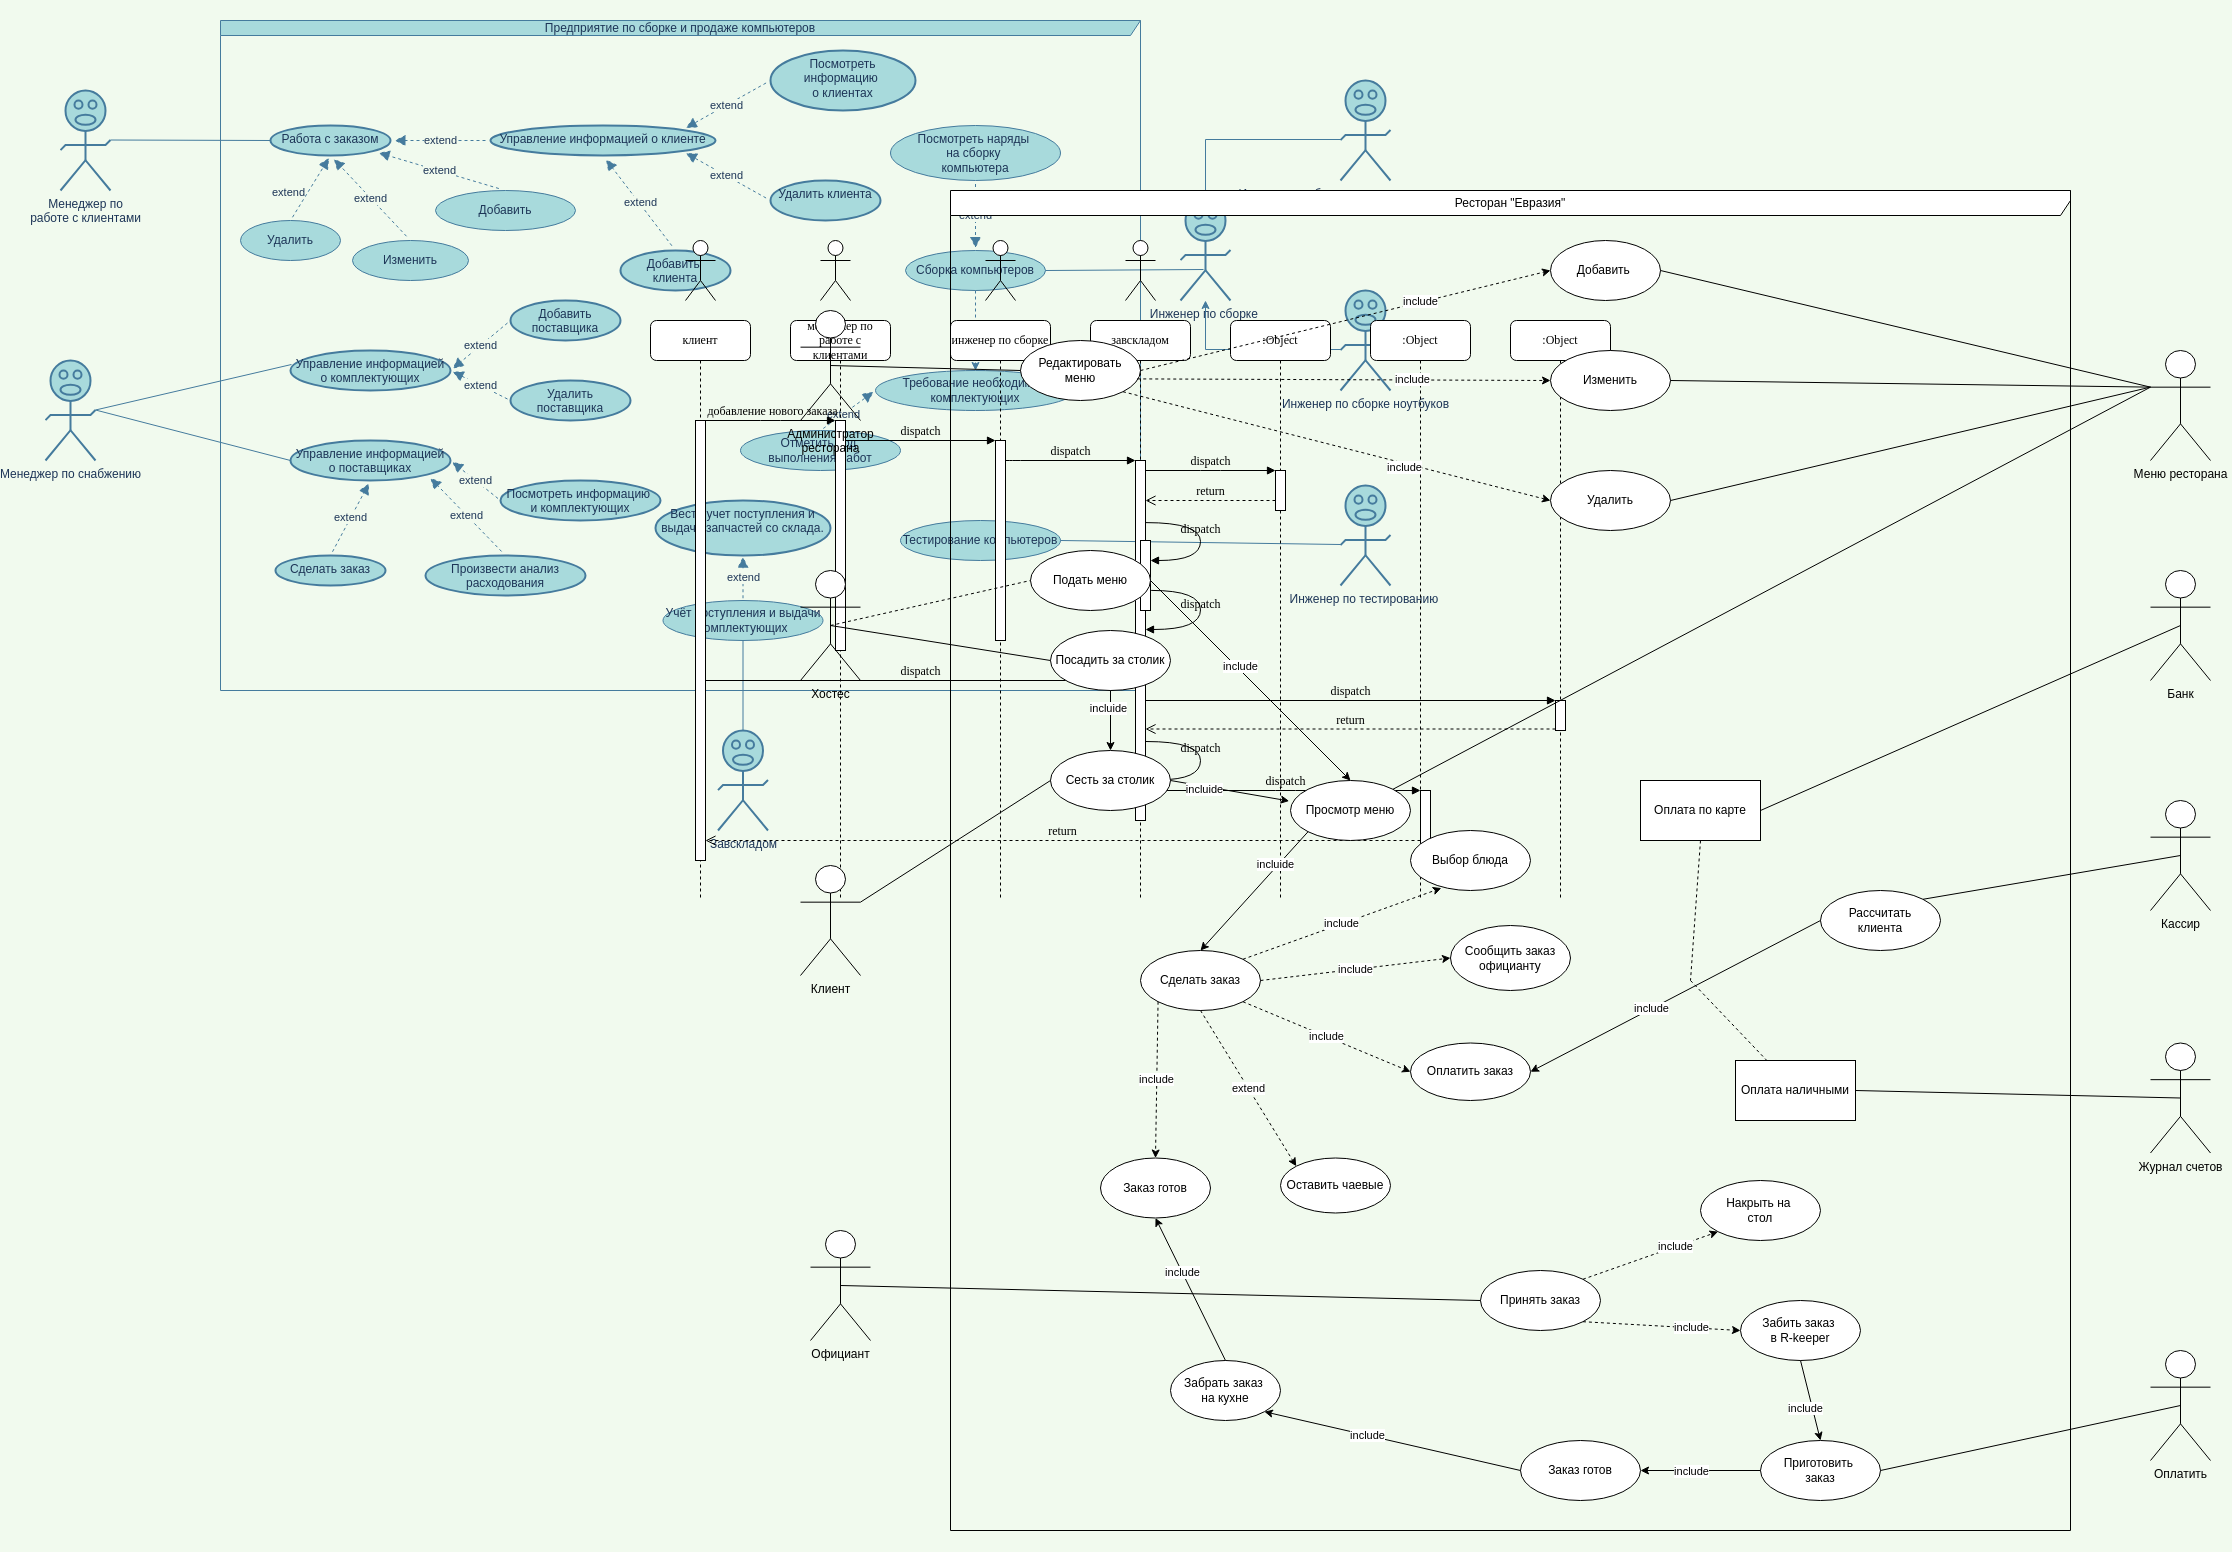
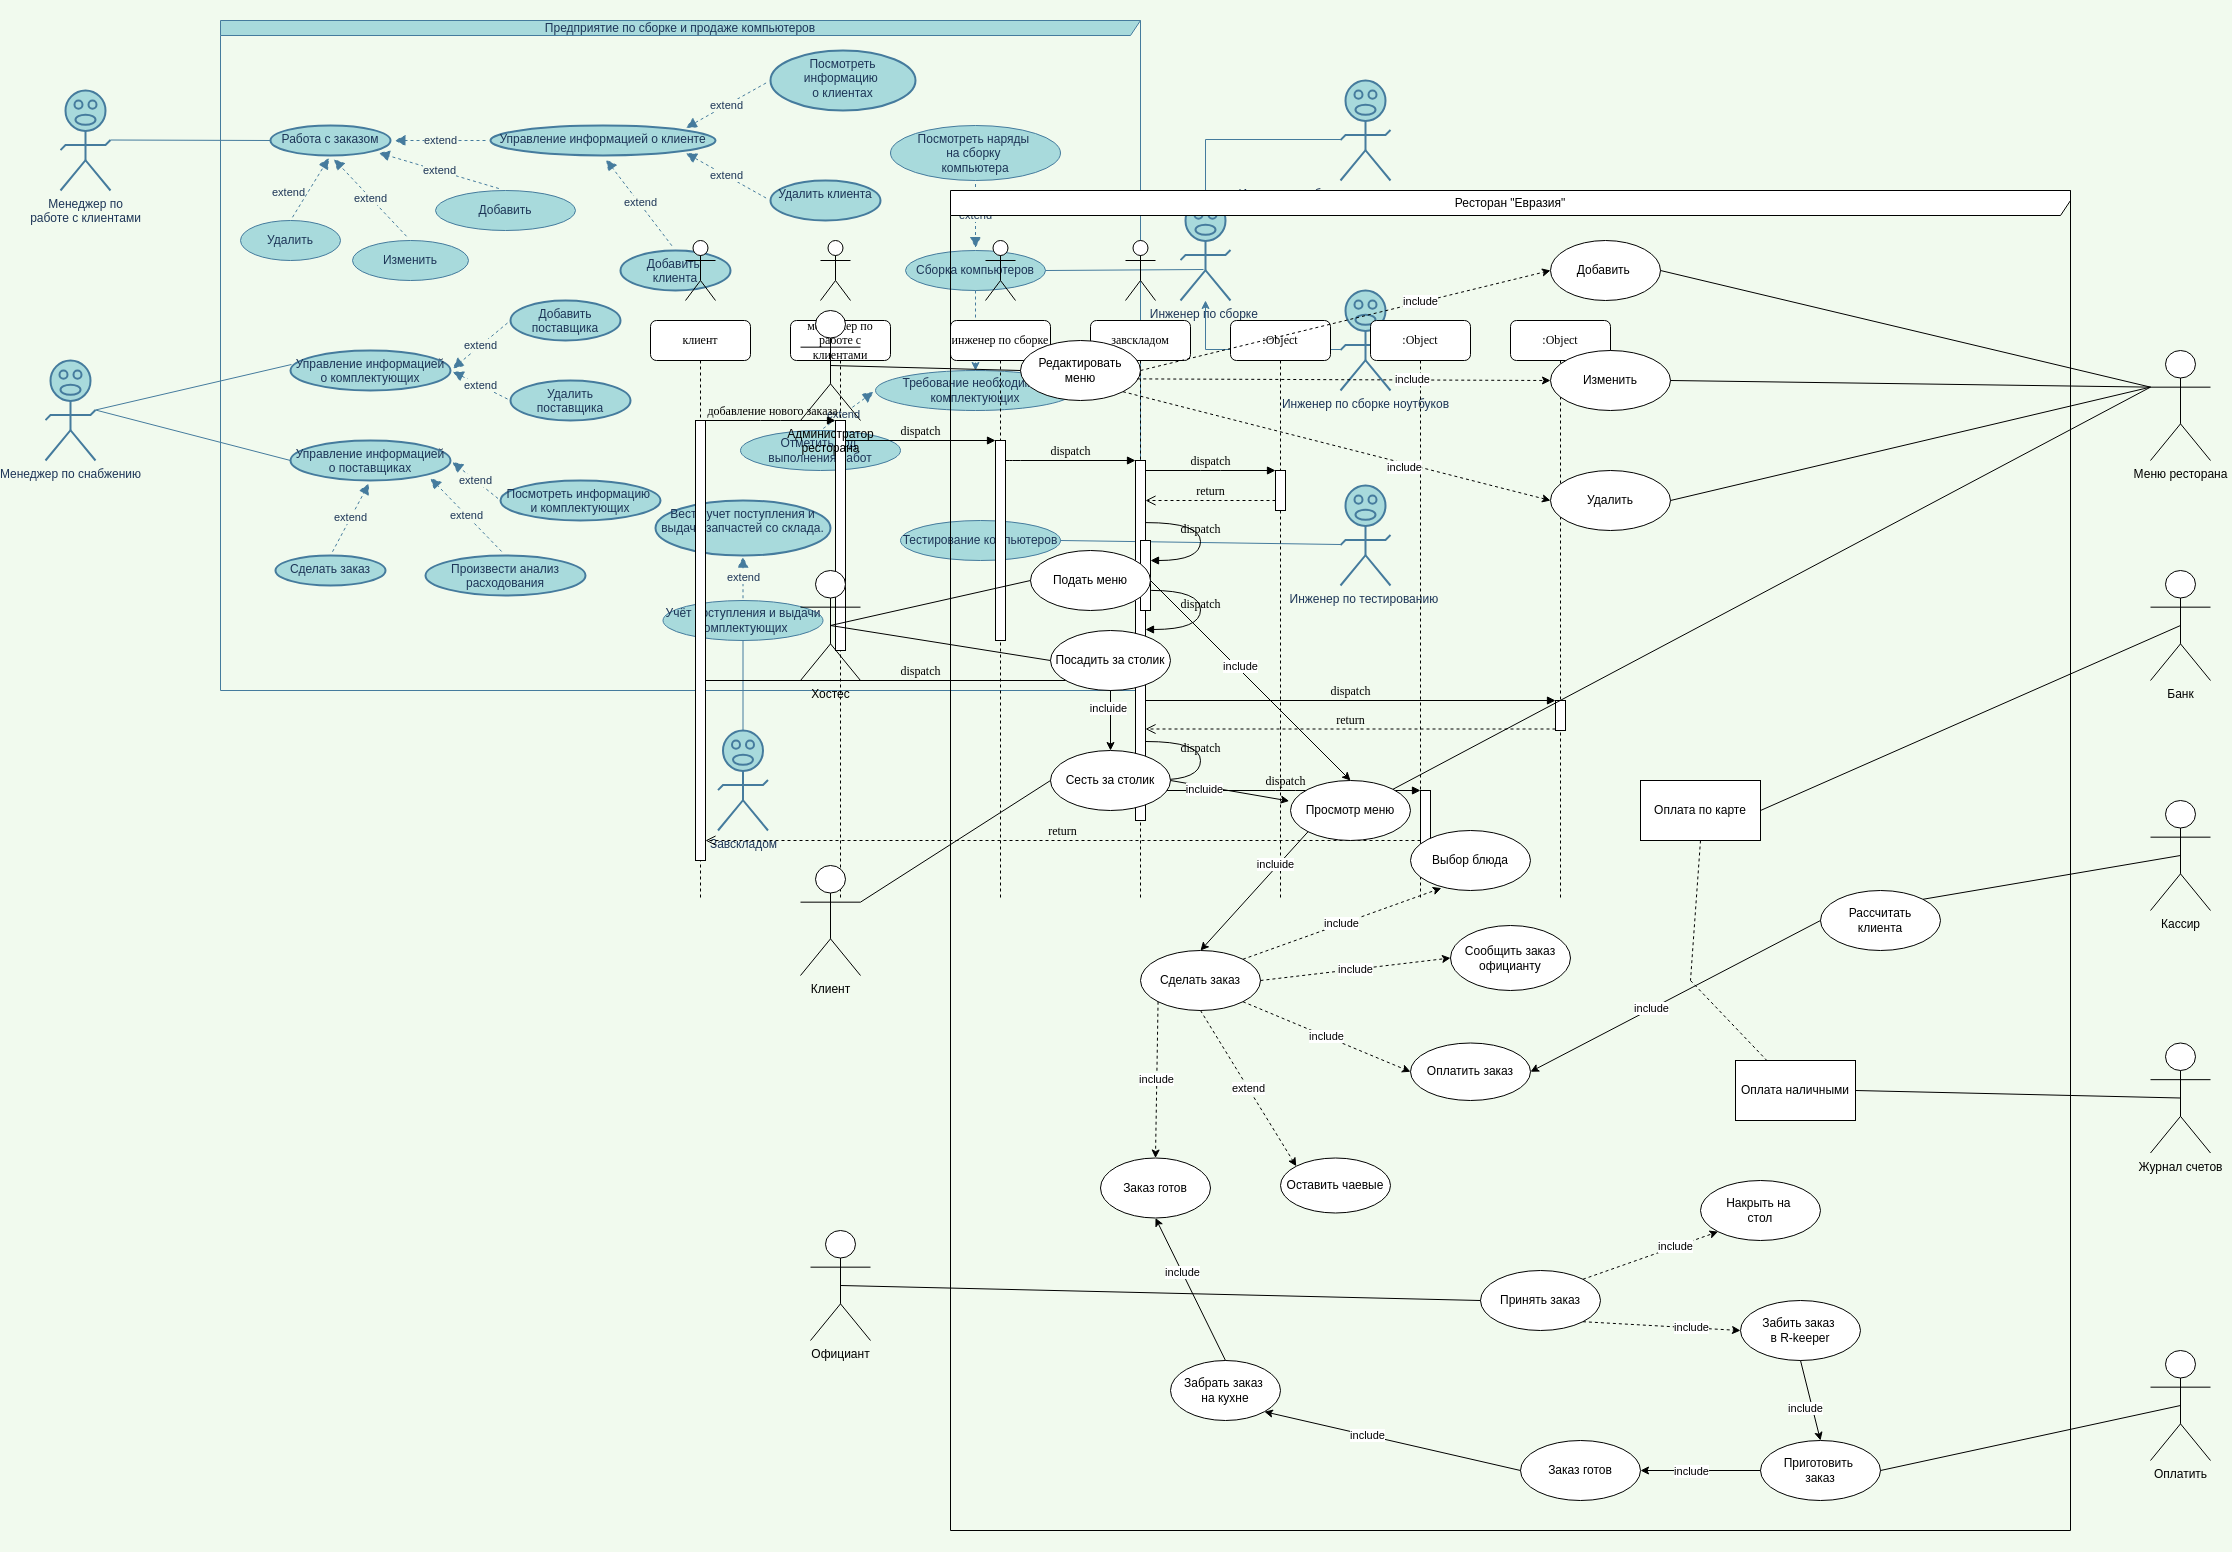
- <mxCell id="106" value="" style="endArrow=none;html=1;exitX=0.5;exitY=0.5;exitDx=0;exitDy=0;exitPerimeter=0;entryX=0;entryY=0.5;entryDx=0;entryDy=0;rounded=0;dashed=1;" edge="1" parent="1" source="91" target="94"><mxGeometry width="50" height="50" relative="1" as="geometry"><mxPoint x="825" y="625" as="sourcePoint" /><mxPoint x="905" y="690" as="targetPoint" /></mxGeometry></mxCell>
+ <mxCell id="106" value="" style="endArrow=none;html=1;exitX=0.5;exitY=0.5;exitDx=0;exitDy=0;exitPerimeter=0;entryX=0;entryY=0.5;entryDx=0;entryDy=0;rounded=0;" edge="1" parent="1" source="91" target="94"><mxGeometry width="50" height="50" relative="1" as="geometry"><mxPoint x="825" y="625" as="sourcePoint" /><mxPoint x="905" y="690" as="targetPoint" /></mxGeometry></mxCell>
